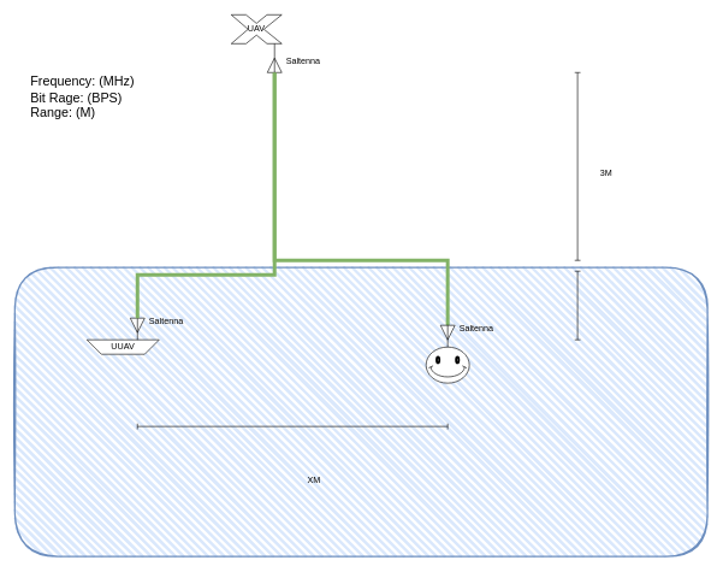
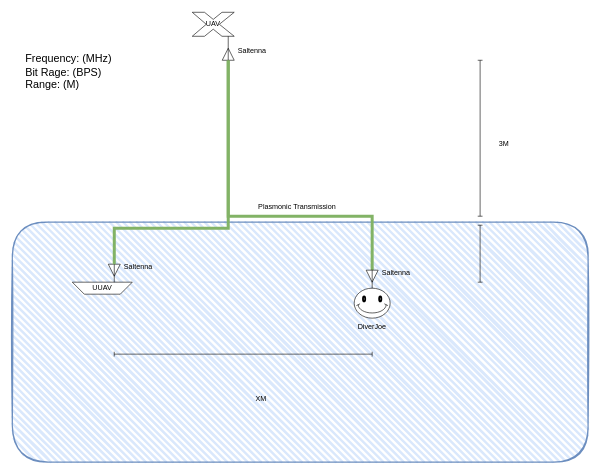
- <mxCell id="29" value="&lt;font style=&quot;font-size: 18px;&quot;&gt;Frequency: (MHz)&lt;/font&gt;&lt;div&gt;&lt;font style=&quot;font-size: 18px;&quot;&gt;Bit Rage: (BPS)&lt;/font&gt;&lt;/div&gt;&lt;div&gt;&lt;font style=&quot;font-size: 18px;&quot;&gt;Range: (M)&lt;/font&gt;&lt;/div&gt;" style="text;strokeColor=none;align=left;fillColor=none;html=1;verticalAlign=middle;whiteSpace=wrap;rounded=0;" vertex="1" parent="1"><mxGeometry x="40" y="90" width="150" height="90" as="geometry" /></mxCell>
+ <mxCell id="29" value="&lt;font style=&quot;font-size: 18px;&quot;&gt;Frequency: (MHz)&lt;/font&gt;&lt;div&gt;&lt;font style=&quot;font-size: 18px;&quot;&gt;Bit Rage: (BPS)&lt;/font&gt;&lt;/div&gt;&lt;div&gt;&lt;font style=&quot;font-size: 18px;&quot;&gt;Range: (M)&lt;/font&gt;&lt;/div&gt;" style="text;strokeColor=none;align=left;fillColor=none;html=1;verticalAlign=middle;whiteSpace=wrap;rounded=0;" vertex="1" parent="1"><mxGeometry x="40" y="75" width="150" height="90" as="geometry" /></mxCell>
+ <mxCell id="15" value="Plasmonic Transmission" style="text;strokeColor=none;align=center;fillColor=none;html=1;verticalAlign=middle;whiteSpace=wrap;rounded=0;" vertex="1" parent="1"><mxGeometry x="420" y="330" width="150" height="30" as="geometry" /></mxCell>
+ <mxCell id="19" value="DiverJoe" style="text;strokeColor=none;align=center;fillColor=none;html=1;verticalAlign=middle;whiteSpace=wrap;rounded=0;" vertex="1" parent="1"><mxGeometry x="590" y="530" width="60" height="30" as="geometry" /></mxCell>
